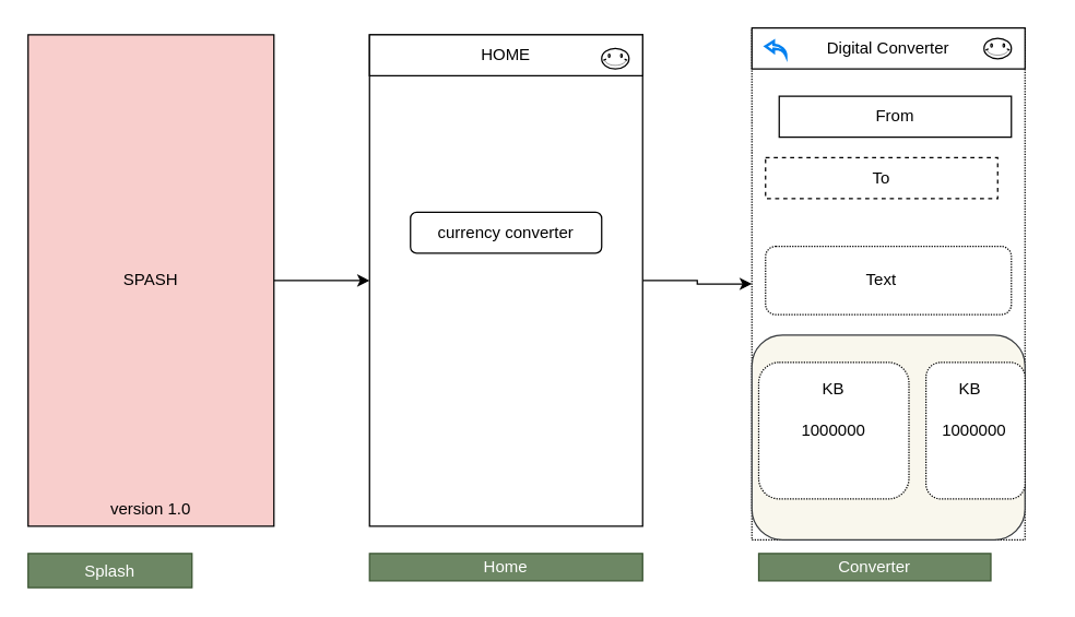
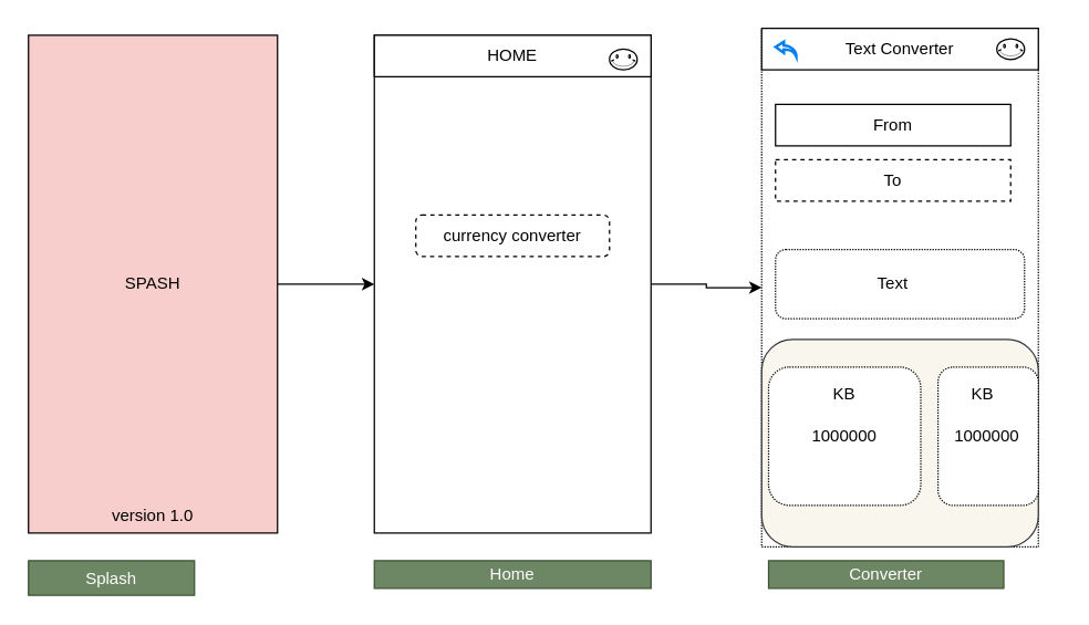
- <mxCell id="14" value="Digital Converter" style="rounded=0;whiteSpace=wrap;html=1;" vertex="1" parent="1"><mxGeometry x="550" y="20" width="200" height="30" as="geometry" /></mxCell>
+ <mxCell id="14" value="Text Converter" style="rounded=0;whiteSpace=wrap;html=1;" vertex="1" parent="1"><mxGeometry x="550" y="20" width="200" height="30" as="geometry" /></mxCell>
- <mxCell id="15" value="From" style="rounded=0;whiteSpace=wrap;html=1;" vertex="1" parent="1"><mxGeometry x="570" y="70" width="170" height="30" as="geometry" /></mxCell>
+ <mxCell id="15" value="From" style="rounded=0;whiteSpace=wrap;html=1;" vertex="1" parent="1"><mxGeometry x="560" y="75" width="170" height="30" as="geometry" /></mxCell>
- <mxCell id="9" value="currency converter" style="rounded=1;whiteSpace=wrap;html=1;" vertex="1" parent="1"><mxGeometry x="300" y="155" width="140" height="30" as="geometry" /></mxCell>
+ <mxCell id="9" value="currency converter" style="rounded=1;whiteSpace=wrap;html=1;dashed=1;" vertex="1" parent="1"><mxGeometry x="300" y="155" width="140" height="30" as="geometry" /></mxCell>
